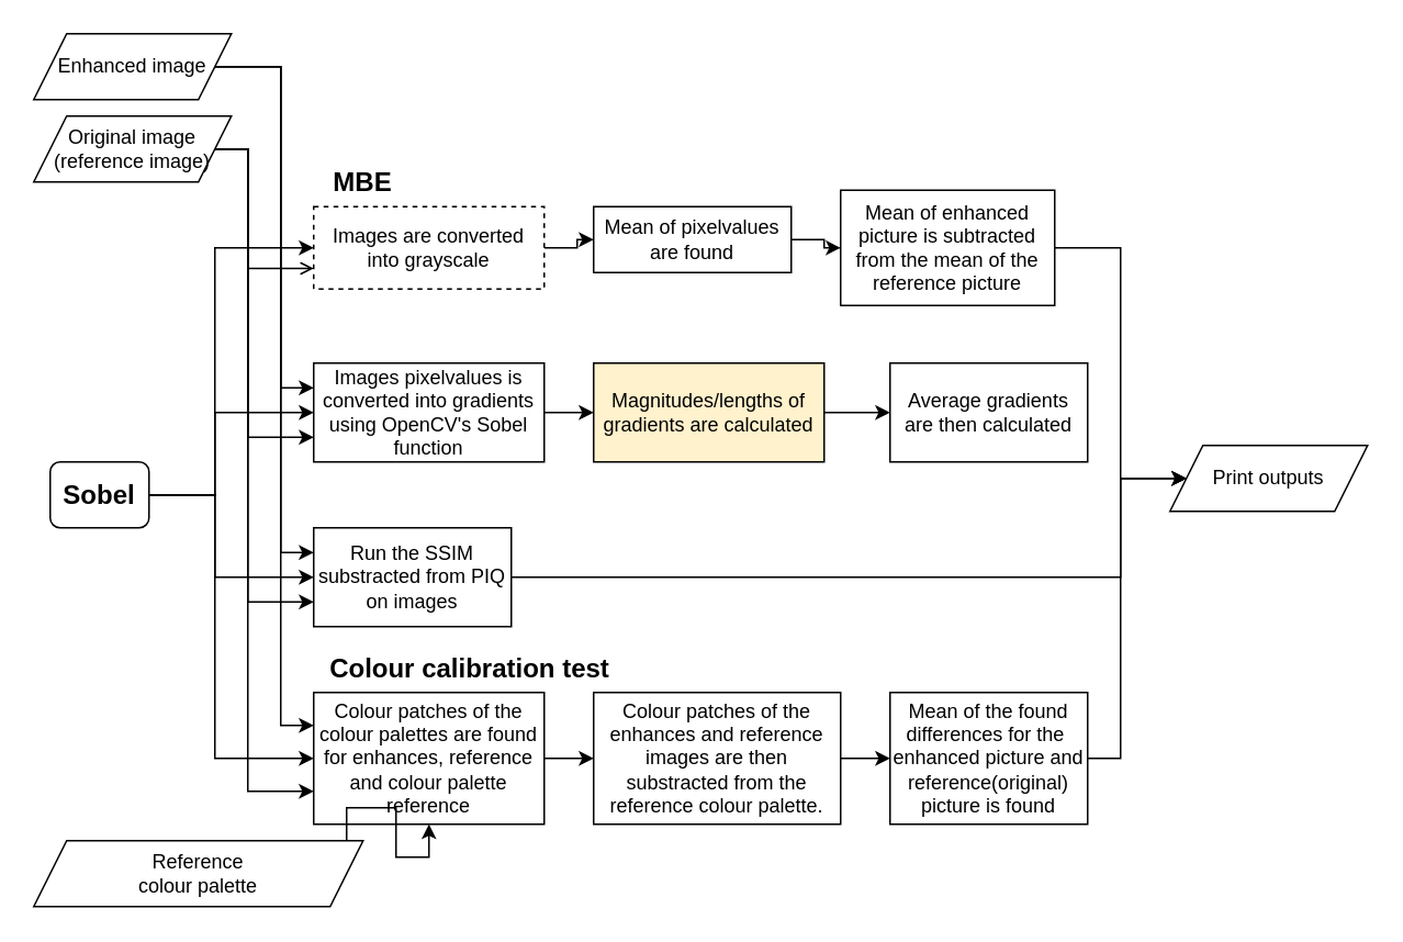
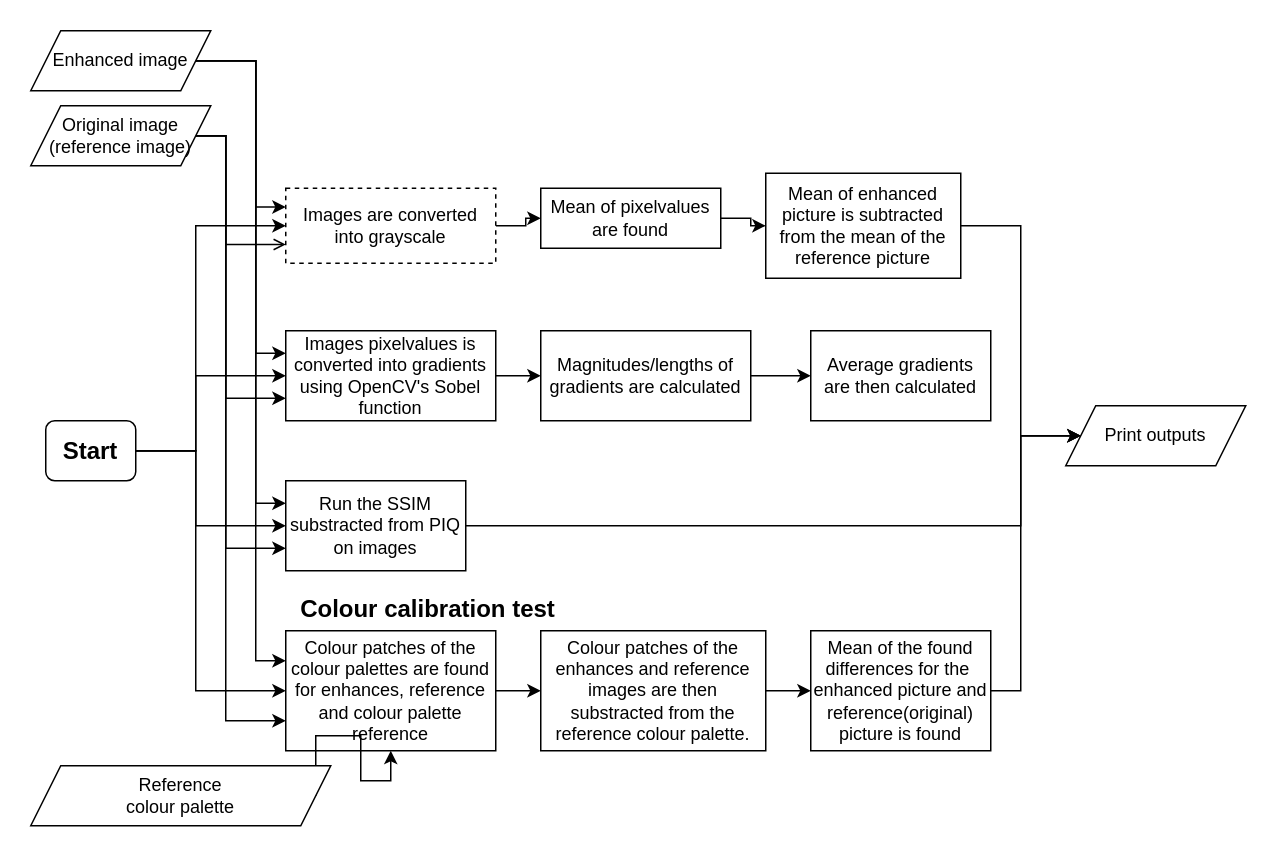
- <mxCell id="39" value="&lt;span style=&quot;font-size: 16px;&quot;&gt;&lt;b&gt;MBE&lt;/b&gt;&lt;/span&gt;" style="text;html=1;align=center;verticalAlign=middle;whiteSpace=wrap;rounded=0;" vertex="1" parent="1"><mxGeometry x="190" y="95" width="60" height="30" as="geometry" /></mxCell>
+ <mxCell id="7" style="edgeStyle=orthogonalEdgeStyle;rounded=0;orthogonalLoop=1;jettySize=auto;html=1;exitX=1;exitY=0.5;exitDx=0;exitDy=0;entryX=0;entryY=0.25;entryDx=0;entryDy=0;" edge="1" parent="1" source="11" target="18"><mxGeometry relative="1" as="geometry"><Array as="points"><mxPoint x="170" y="40" /><mxPoint x="170" y="138" /></Array></mxGeometry></mxCell>
- <mxCell id="27" value="Magnitudes/lengths of gradients are calculated" style="whiteSpace=wrap;html=1;rounded=0;fillColor=#fff2cc;" vertex="1" parent="1"><mxGeometry x="360" y="220" width="140" height="60" as="geometry" /></mxCell>
+ <mxCell id="27" value="Magnitudes/lengths of gradients are calculated" style="whiteSpace=wrap;html=1;rounded=0;" vertex="1" parent="1"><mxGeometry x="360" y="220" width="140" height="60" as="geometry" /></mxCell>
- <mxCell id="16" value="&lt;b&gt;&lt;font style=&quot;font-size: 16px;&quot;&gt;Sobel&lt;/font&gt;&lt;/b&gt;" style="rounded=1;whiteSpace=wrap;html=1;" vertex="1" parent="1"><mxGeometry x="30" y="280" width="60" height="40" as="geometry" /></mxCell>
+ <mxCell id="16" value="&lt;b&gt;&lt;font style=&quot;font-size: 16px;&quot;&gt;Start&lt;/font&gt;&lt;/b&gt;" style="rounded=1;whiteSpace=wrap;html=1;" vertex="1" parent="1"><mxGeometry x="30" y="280" width="60" height="40" as="geometry" /></mxCell>
